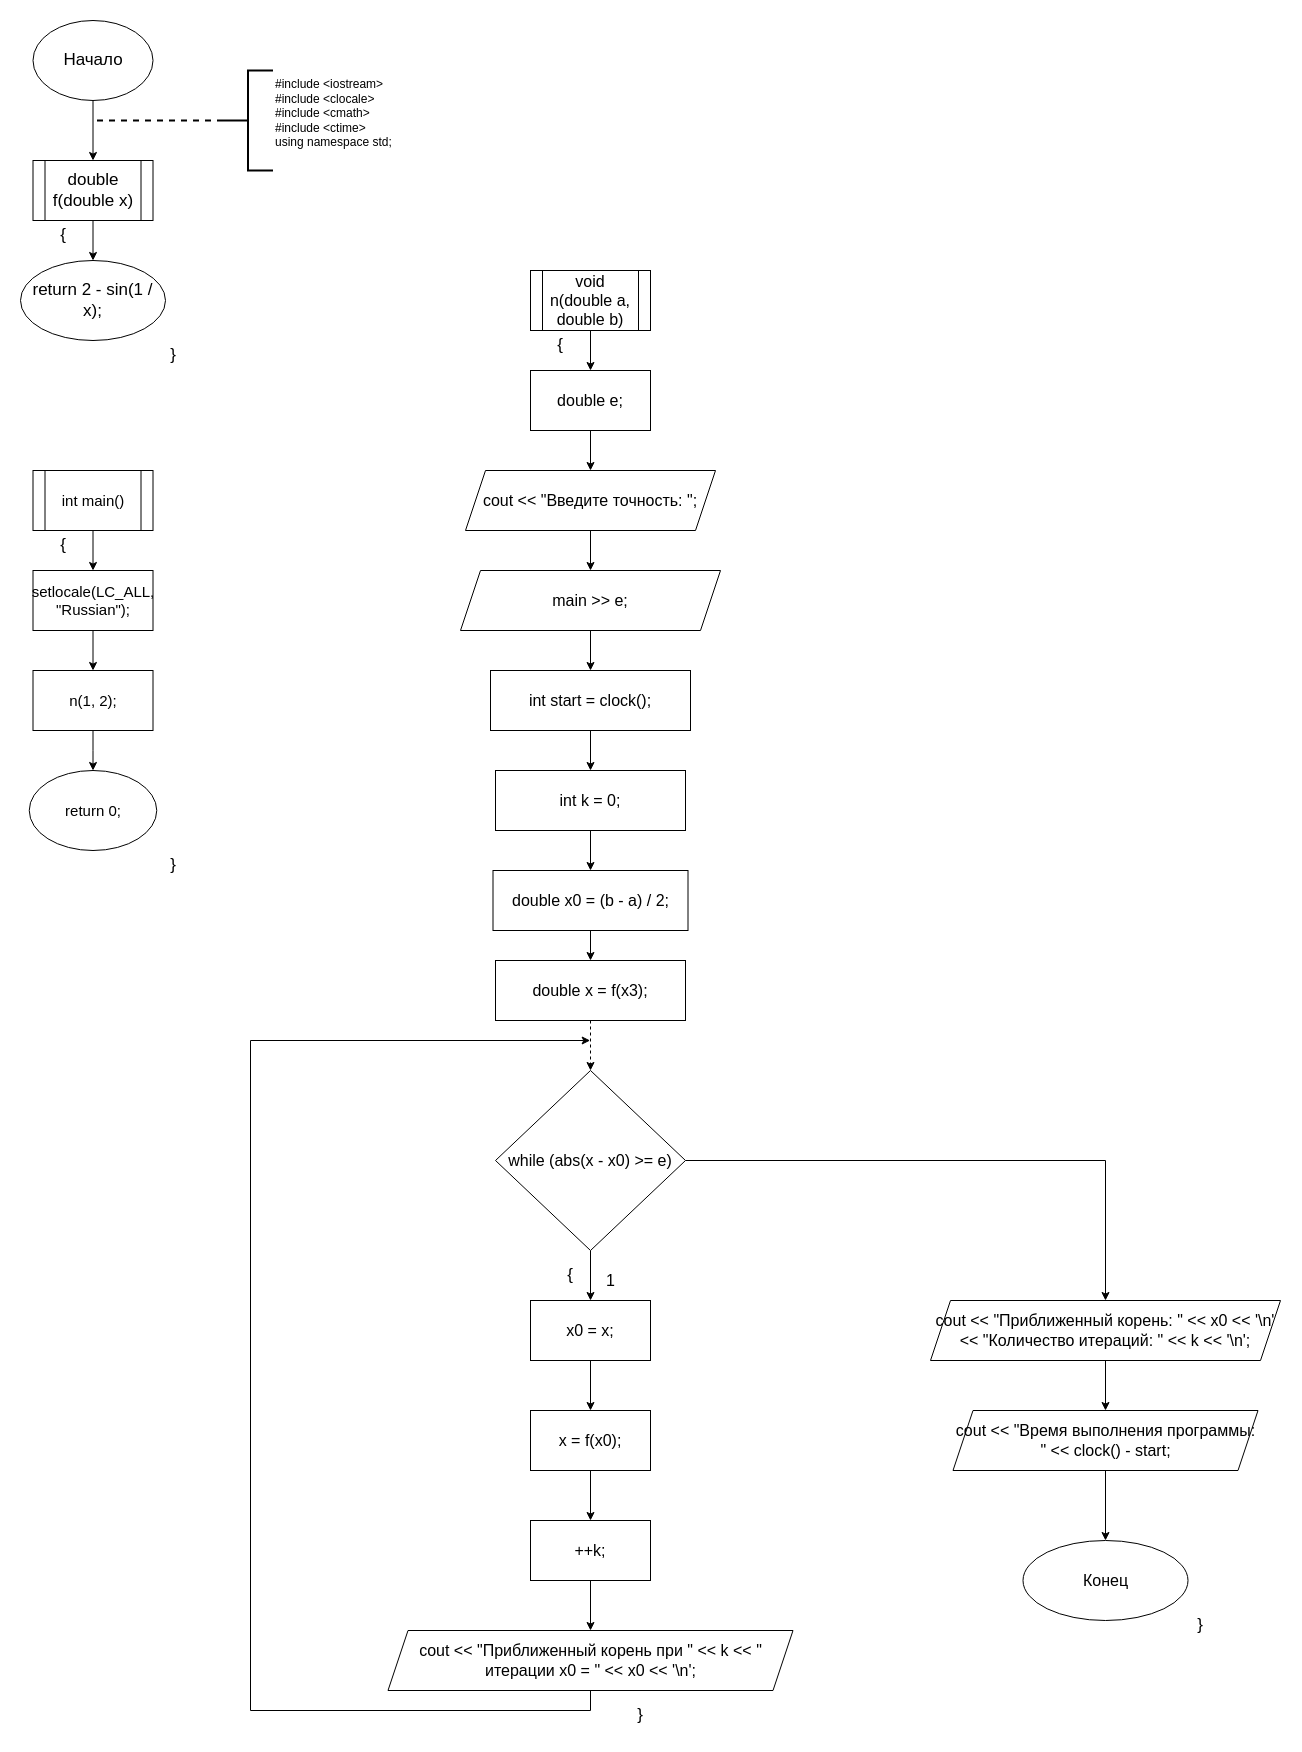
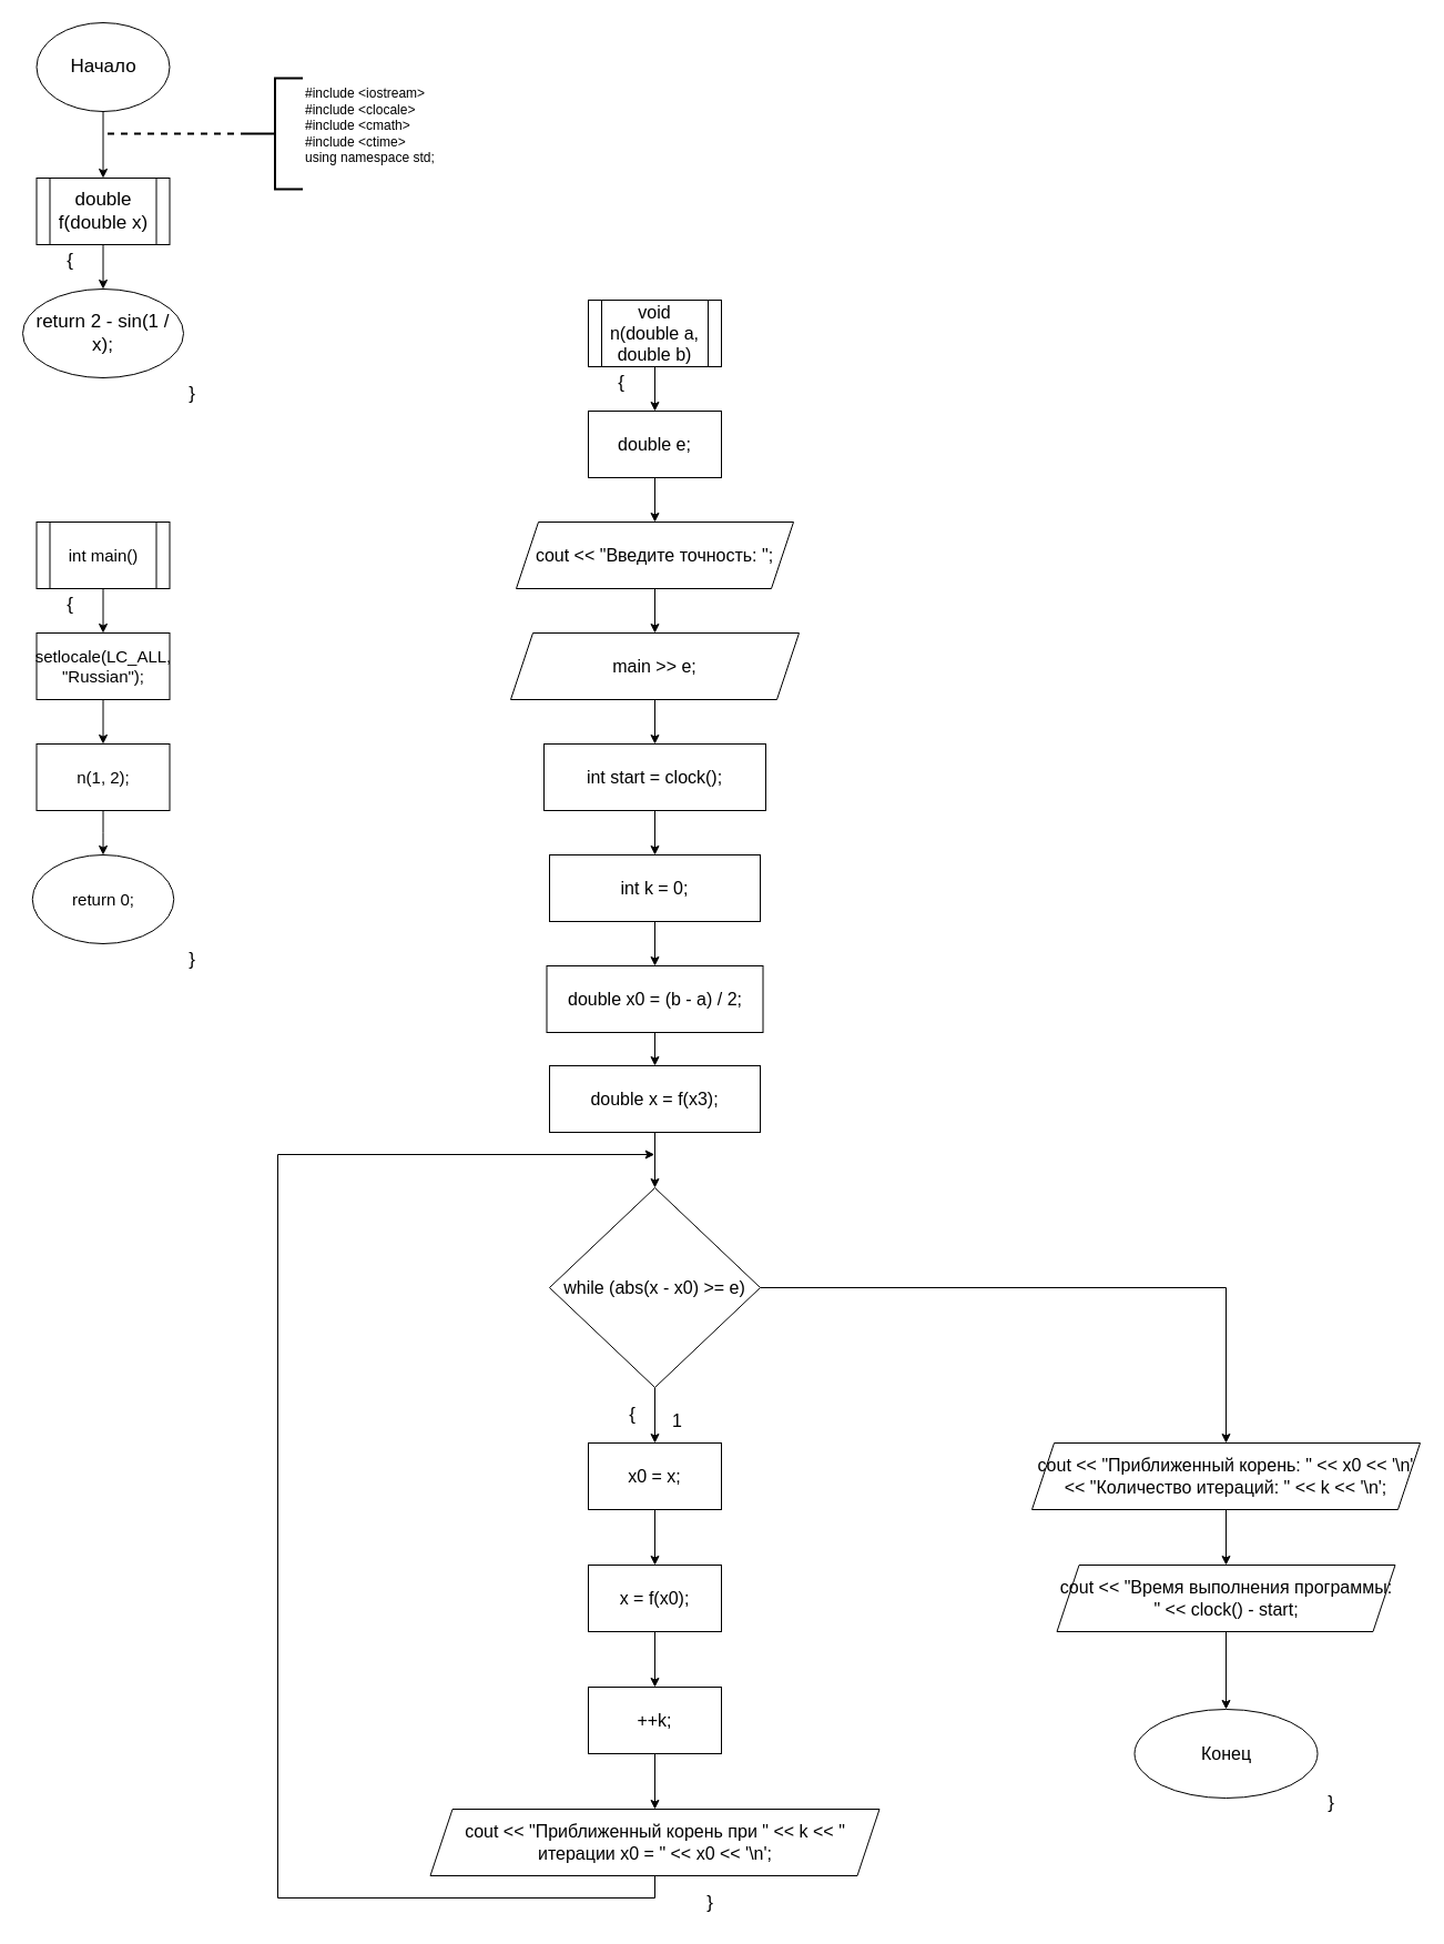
- <mxCell id="25" value="" style="edgeStyle=orthogonalEdgeStyle;rounded=0;orthogonalLoop=1;jettySize=auto;html=1;dashed=1;" edge="1" parent="1" source="26" target="29"><mxGeometry relative="1" as="geometry" /></mxCell>
+ <mxCell id="25" value="" style="edgeStyle=orthogonalEdgeStyle;rounded=0;orthogonalLoop=1;jettySize=auto;html=1;" edge="1" parent="1" source="26" target="29"><mxGeometry relative="1" as="geometry" /></mxCell>
